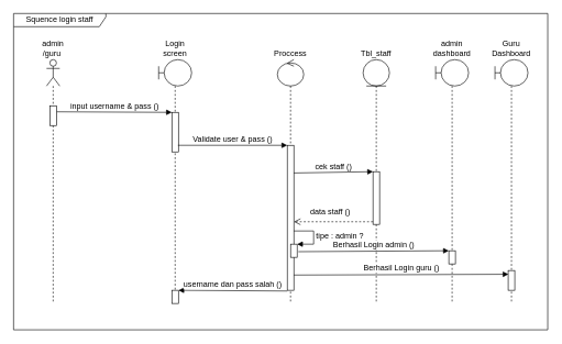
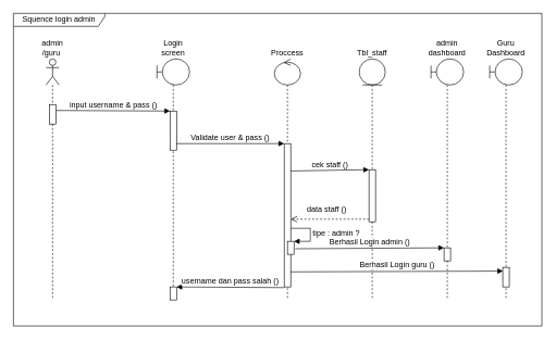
- <mxCell id="24" value="Squence login staff" style="shape=umlFrame;whiteSpace=wrap;html=1;fontSize=12;width=140;height=20;" vertex="1" parent="1"><mxGeometry x="20" y="20" width="810" height="480" as="geometry" /></mxCell>
+ <mxCell id="24" value="Squence login admin" style="shape=umlFrame;whiteSpace=wrap;html=1;fontSize=12;width=140;height=20;" vertex="1" parent="1"><mxGeometry x="20" y="20" width="810" height="480" as="geometry" /></mxCell>
